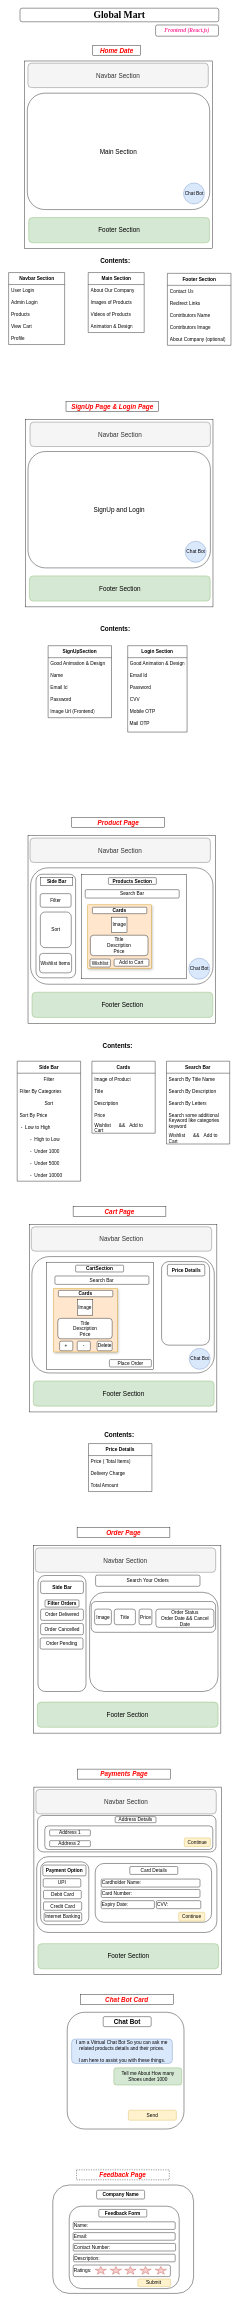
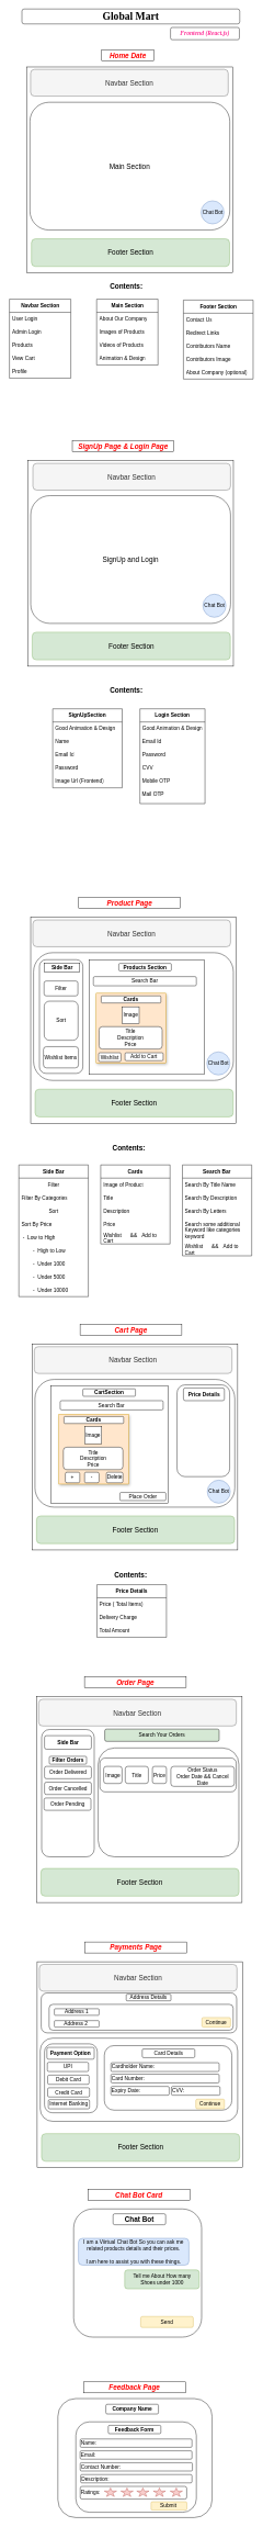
- <mxCell id="120" value="Search Your Orders" style="rounded=1;whiteSpace=wrap;html=1;" parent="1" vertex="1"><mxGeometry x="238" y="3938" width="261" height="28" as="geometry" /></mxCell>
+ <mxCell id="120" value="Search Your Orders" style="rounded=1;whiteSpace=wrap;html=1;fillColor=#d5e8d4;" parent="1" vertex="1"><mxGeometry x="238" y="3938" width="261" height="28" as="geometry" /></mxCell>
- <mxCell id="161" value="&lt;font color=&quot;#ff0000&quot;&gt;&lt;span style=&quot;font-size: 16px;&quot;&gt;&lt;b&gt;&lt;i&gt;Feedback Page&lt;/i&gt;&lt;/b&gt;&lt;/span&gt;&lt;/font&gt;" style="whiteSpace=wrap;html=1;dashed=1;" parent="1" vertex="1"><mxGeometry x="190.25" y="5425" width="232" height="25" as="geometry" /></mxCell>
+ <mxCell id="161" value="&lt;font color=&quot;#ff0000&quot;&gt;&lt;span style=&quot;font-size: 16px;&quot;&gt;&lt;b&gt;&lt;i&gt;Feedback Page&lt;/i&gt;&lt;/b&gt;&lt;/span&gt;&lt;/font&gt;" style="whiteSpace=wrap;html=1;" parent="1" vertex="1"><mxGeometry x="190.25" y="5425" width="232" height="25" as="geometry" /></mxCell>
